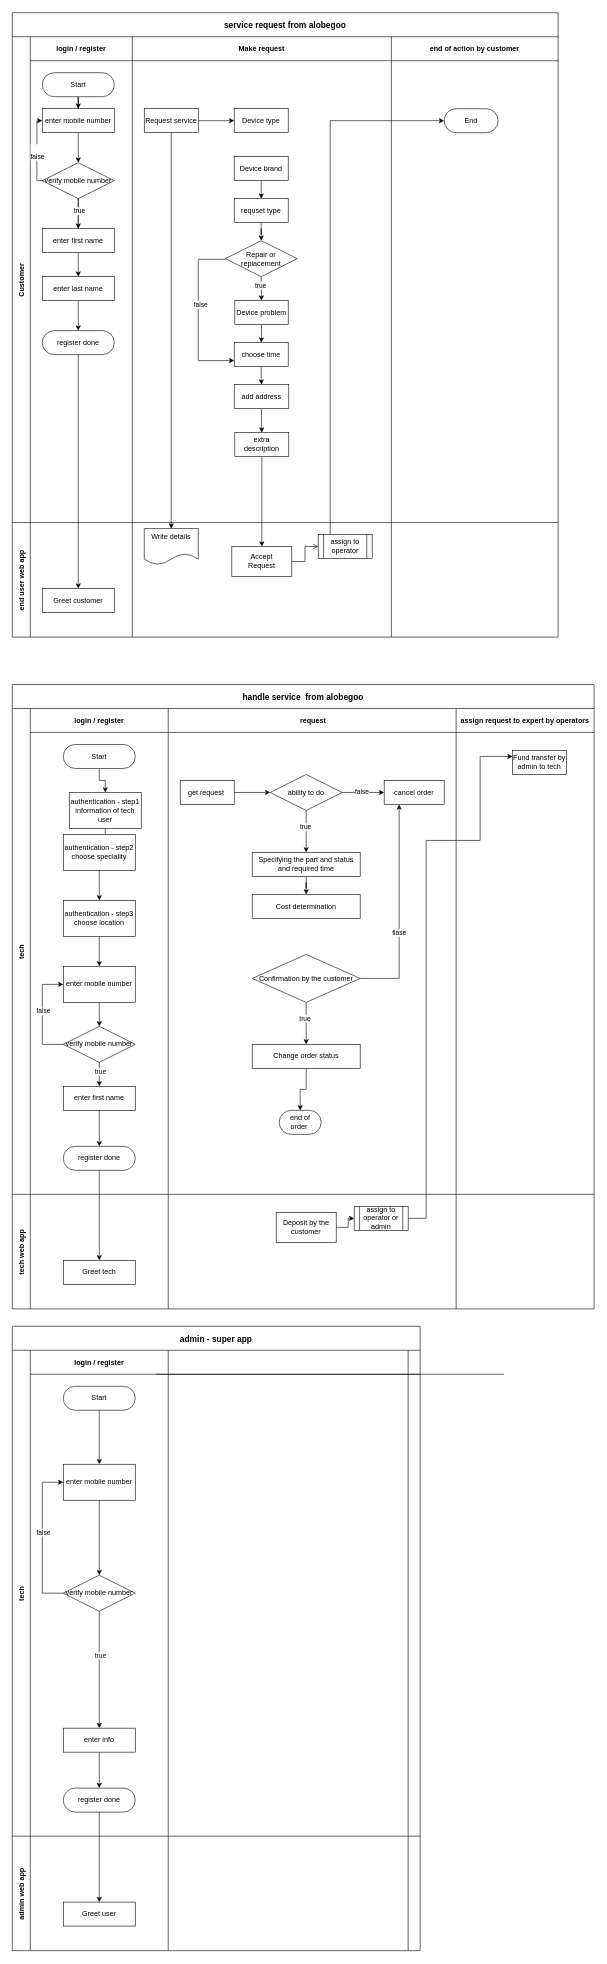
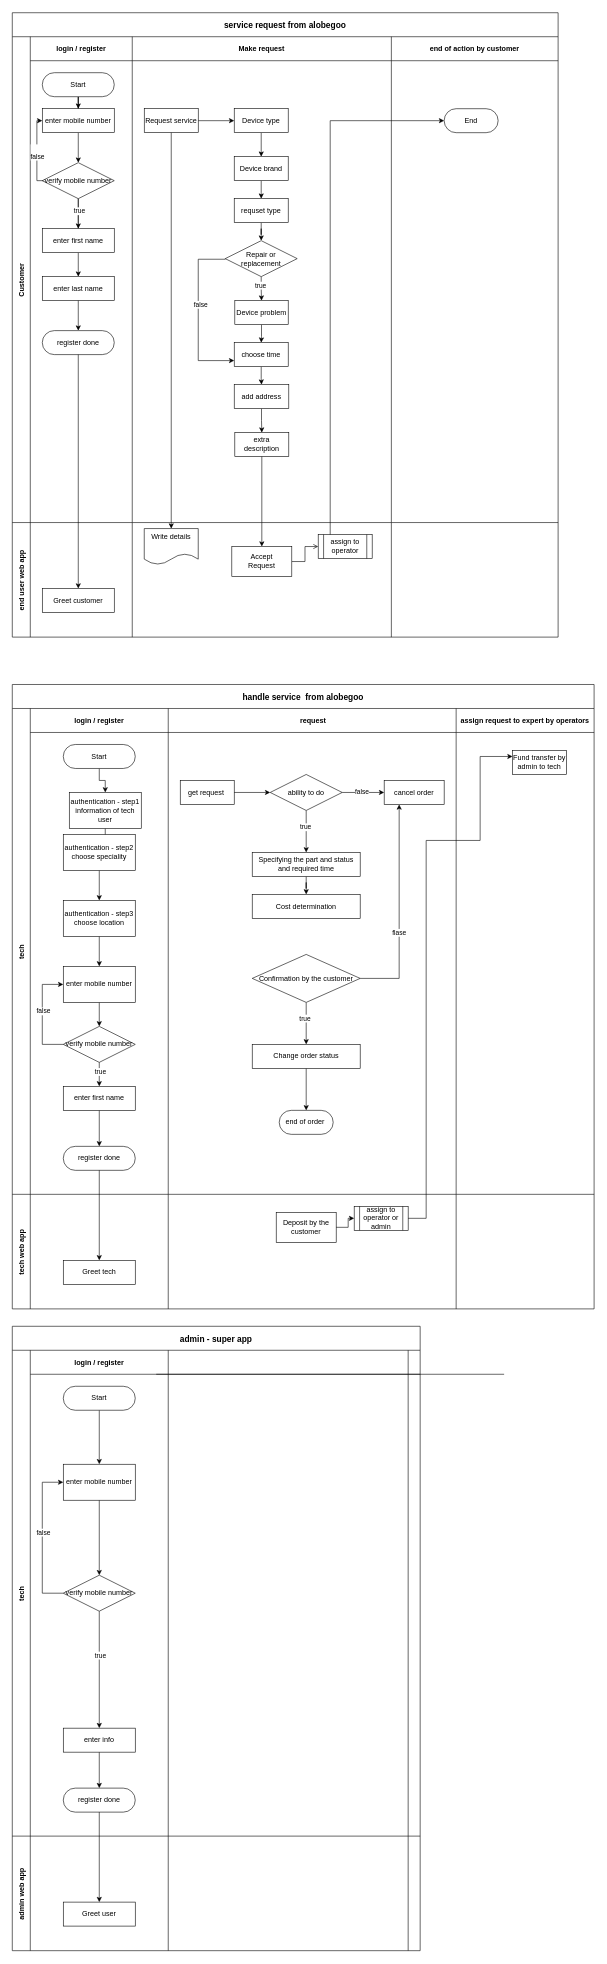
+ <mxCell id="22" value="" style="edgeStyle=orthogonalEdgeStyle;rounded=0;orthogonalLoop=1;jettySize=auto;html=1;" edge="1" parent="19" source="23" target="25"><mxGeometry relative="1" as="geometry" /></mxCell>
- <mxCell id="95" value="end of order&amp;nbsp;" style="rounded=1;whiteSpace=wrap;html=1;arcSize=50;" vertex="1" parent="76"><mxGeometry x="185" y="670" width="70" height="40" as="geometry" /></mxCell>
+ <mxCell id="95" value="end of order&amp;nbsp;" style="rounded=1;whiteSpace=wrap;html=1;arcSize=50;" vertex="1" parent="76"><mxGeometry x="185" y="670" width="90" height="40" as="geometry" /></mxCell>
